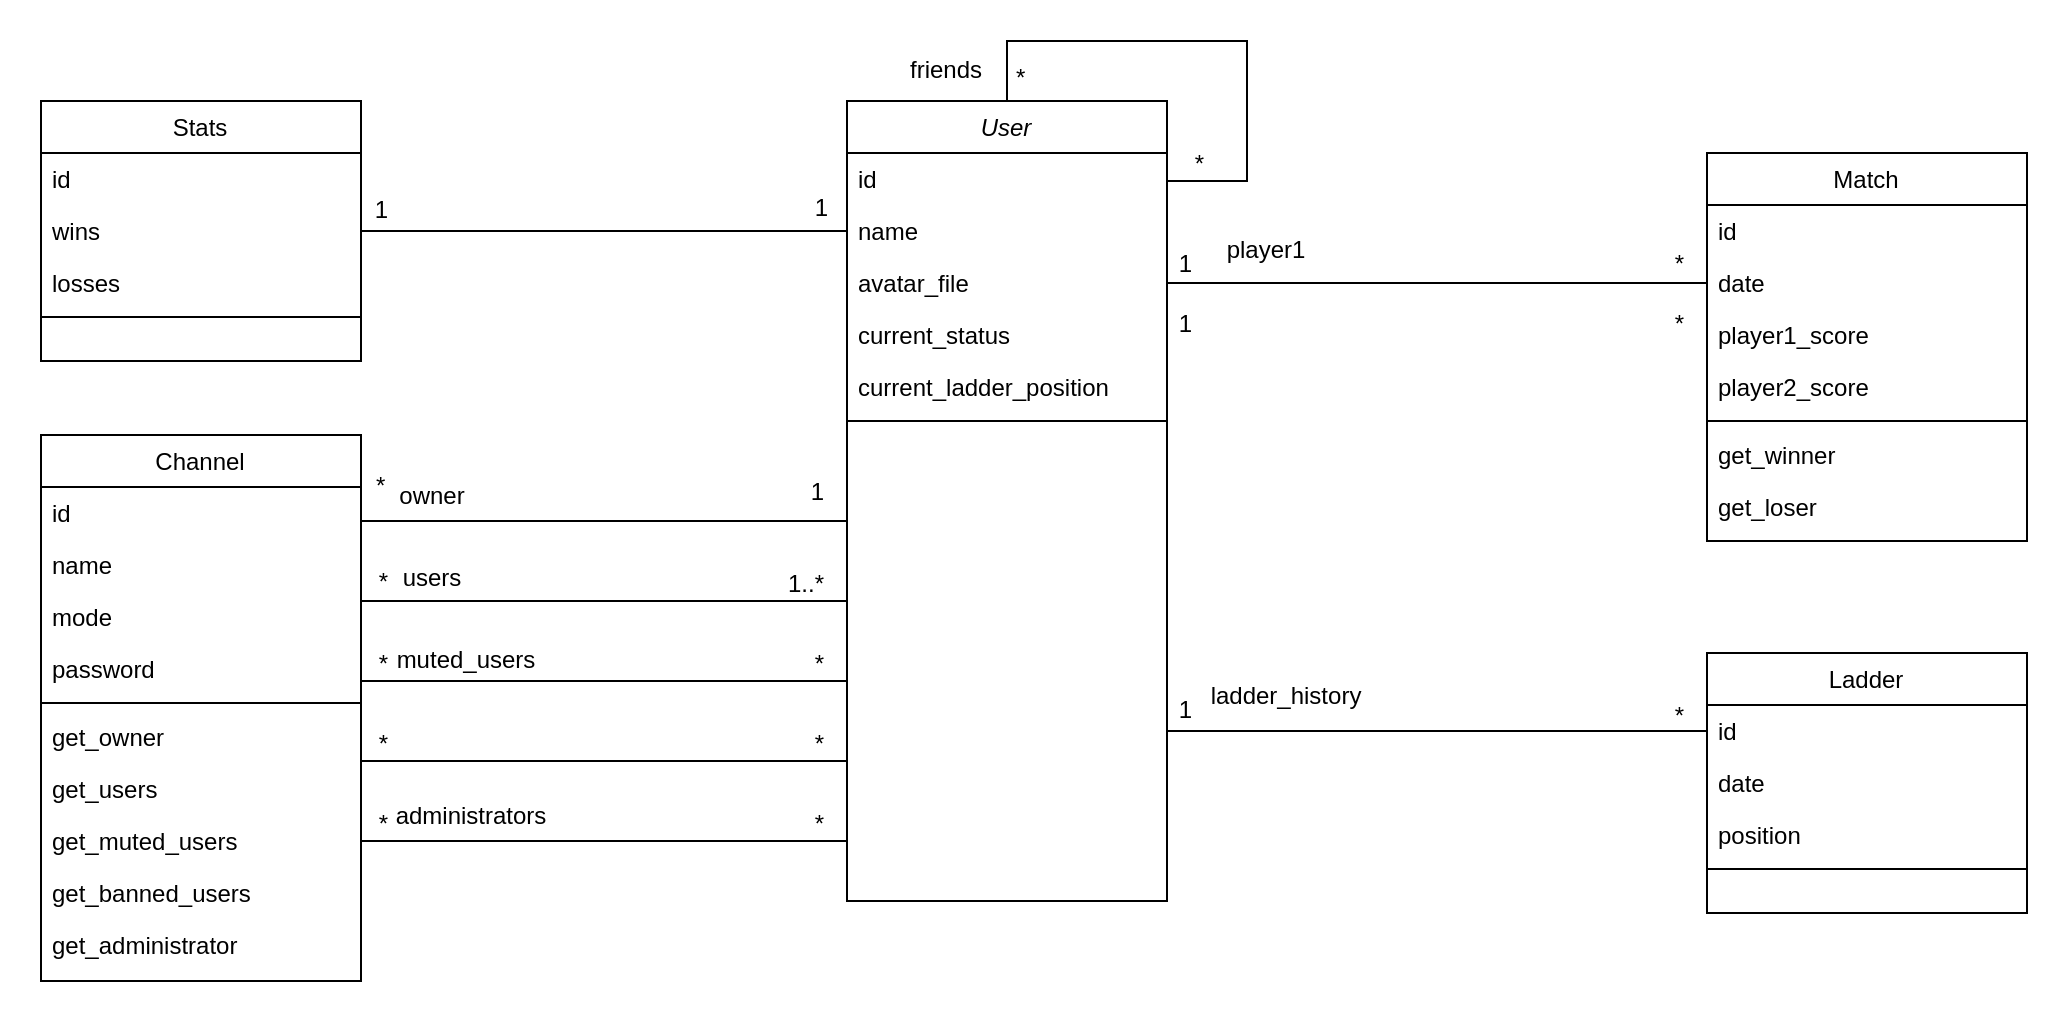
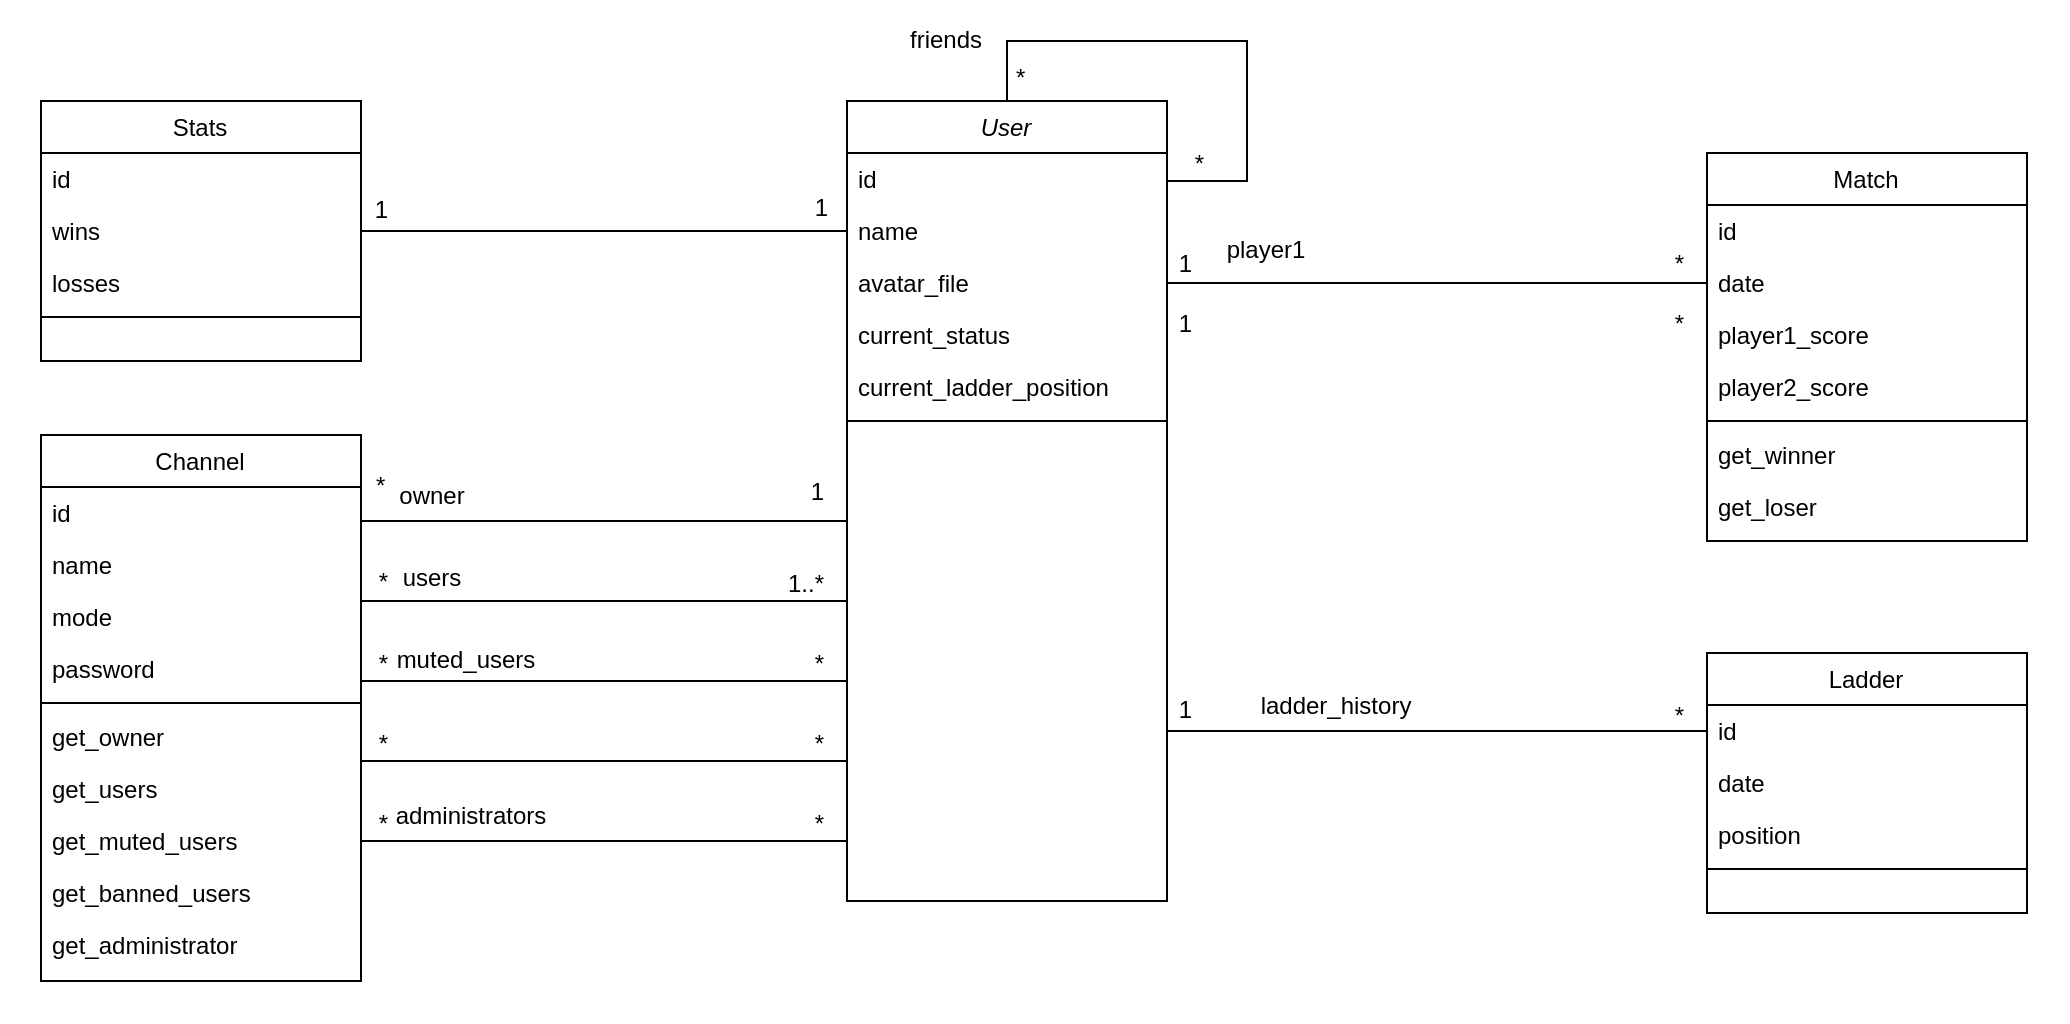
- <mxCell id="17" value="friends" style="text;html=1;strokeColor=none;fillColor=none;align=center;verticalAlign=middle;whiteSpace=wrap;rounded=0;" parent="1" vertex="1"><mxGeometry x="443" y="20" width="60" height="30" as="geometry" /></mxCell>
+ <mxCell id="17" value="friends" style="text;html=1;strokeColor=none;fillColor=none;align=center;verticalAlign=middle;whiteSpace=wrap;rounded=0;" parent="1" vertex="1"><mxGeometry x="443" y="5" width="60" height="30" as="geometry" /></mxCell>
- <mxCell id="40" value="ladder_history" style="text;html=1;strokeColor=none;fillColor=none;align=center;verticalAlign=middle;whiteSpace=wrap;rounded=0;" parent="1" vertex="1"><mxGeometry x="613" y="333" width="60" height="30" as="geometry" /></mxCell>
+ <mxCell id="40" value="ladder_history" style="text;html=1;strokeColor=none;fillColor=none;align=center;verticalAlign=middle;whiteSpace=wrap;rounded=0;" parent="1" vertex="1"><mxGeometry x="638" y="338" width="60" height="30" as="geometry" /></mxCell>
